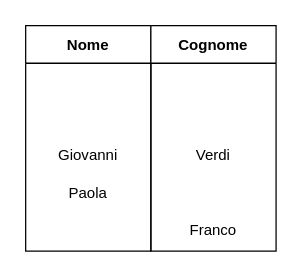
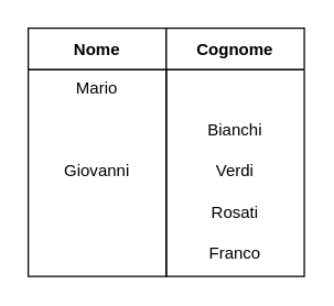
+ <mxCell id="3" value="Mario" style="text;strokeColor=none;fillColor=none;spacingLeft=4;spacingRight=4;overflow=hidden;rotatable=0;points=[[0,0.5],[1,0.5]];portConstraint=eastwest;fontSize=12;align=center;" vertex="1" parent="2"><mxGeometry y="30" width="100" height="30" as="geometry" /></mxCell>
+ <mxCell id="7" value="Bianchi" style="text;strokeColor=none;fillColor=none;spacingLeft=4;spacingRight=4;overflow=hidden;rotatable=0;points=[[0,0.5],[1,0.5]];portConstraint=eastwest;fontSize=12;align=center;" vertex="1" parent="6"><mxGeometry y="60" width="100" height="30" as="geometry" /></mxCell>
- <mxCell id="5" value="Paola" style="text;strokeColor=none;fillColor=none;spacingLeft=4;spacingRight=4;overflow=hidden;rotatable=0;points=[[0,0.5],[1,0.5]];portConstraint=eastwest;fontSize=12;align=center;" vertex="1" parent="2"><mxGeometry y="120" width="100" height="30" as="geometry" /></mxCell>
+ <mxCell id="9" value="Rosati" style="text;strokeColor=none;fillColor=none;spacingLeft=4;spacingRight=4;overflow=hidden;rotatable=0;points=[[0,0.5],[1,0.5]];portConstraint=eastwest;fontSize=12;align=center;" vertex="1" parent="6"><mxGeometry y="120" width="100" height="30" as="geometry" /></mxCell>
